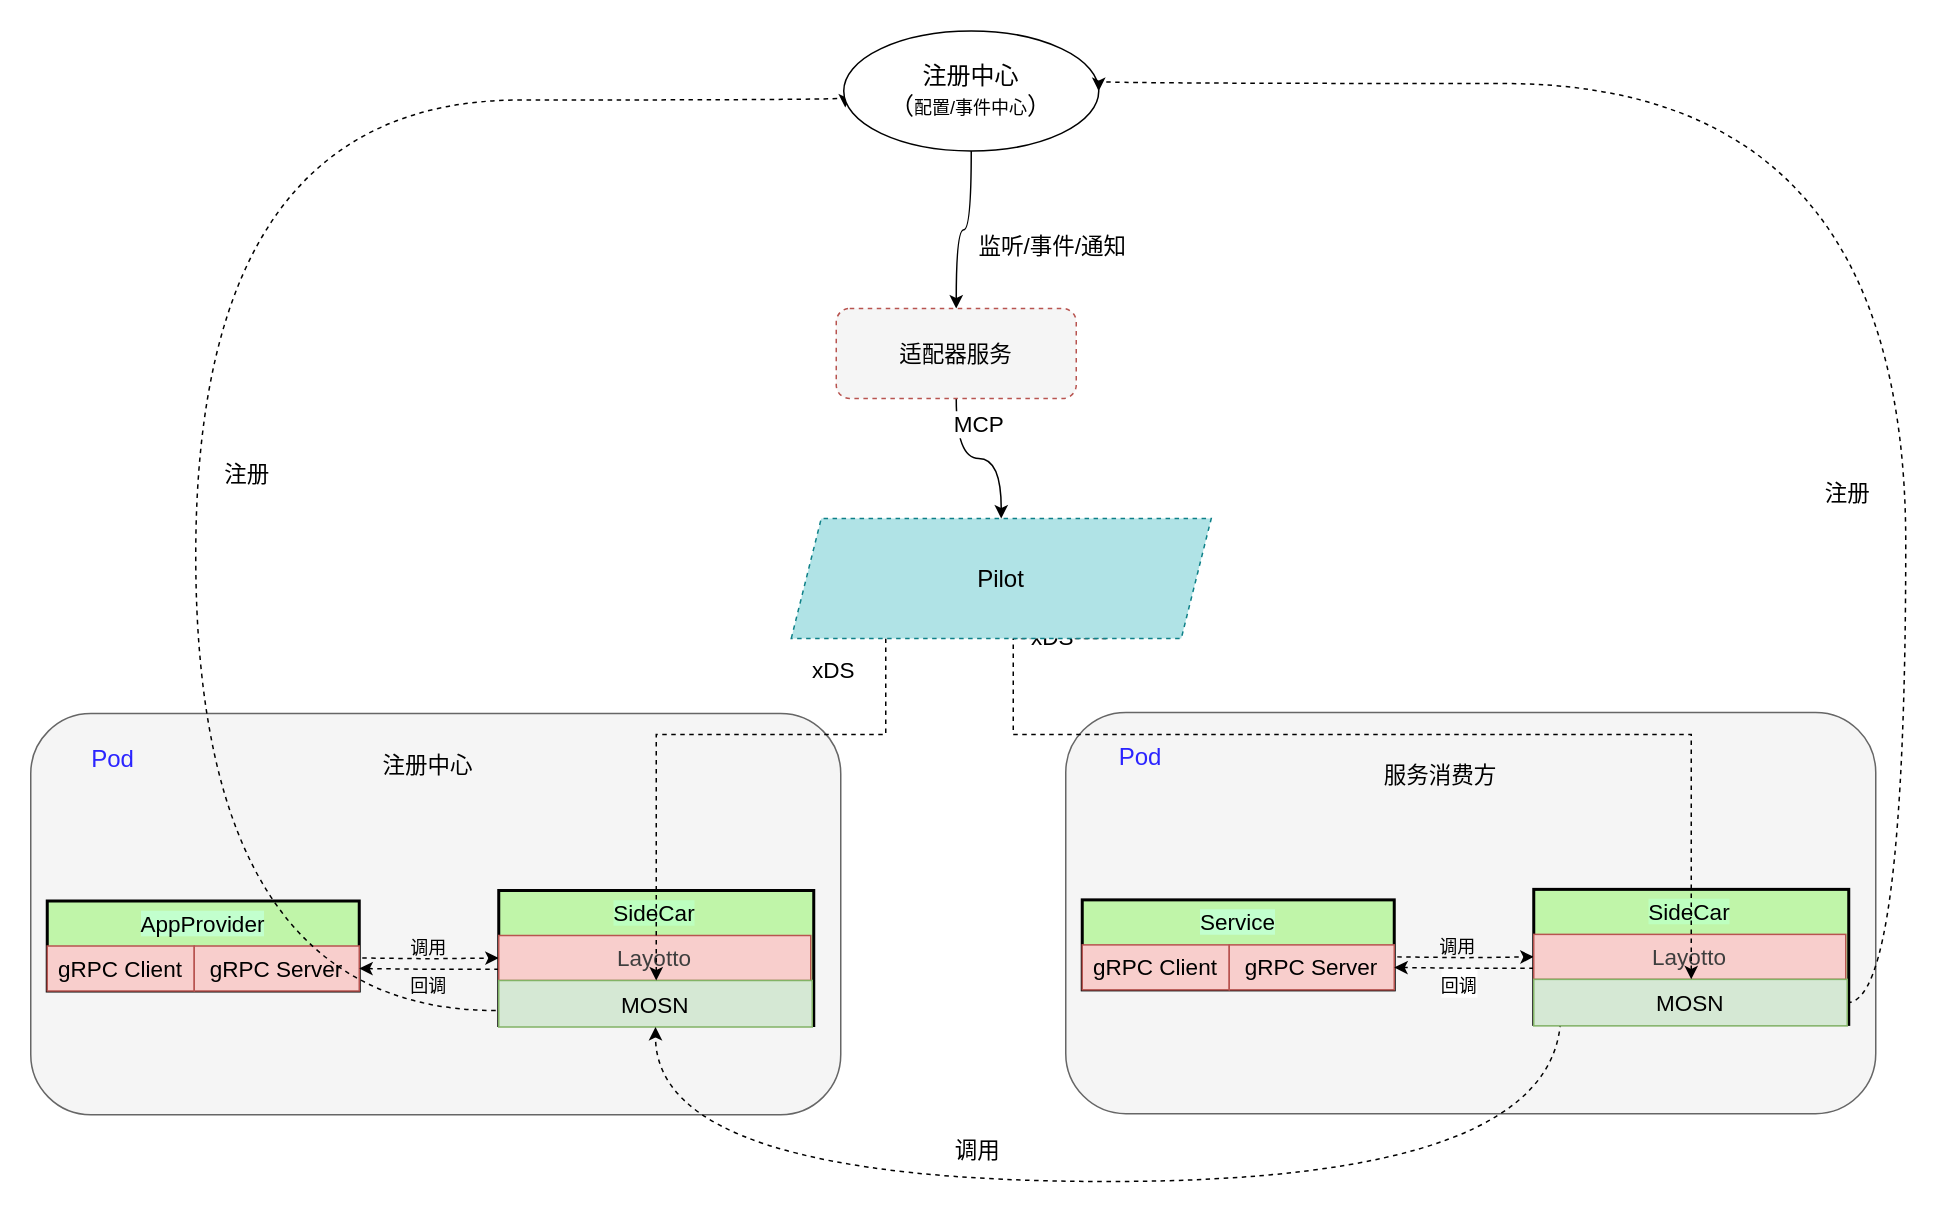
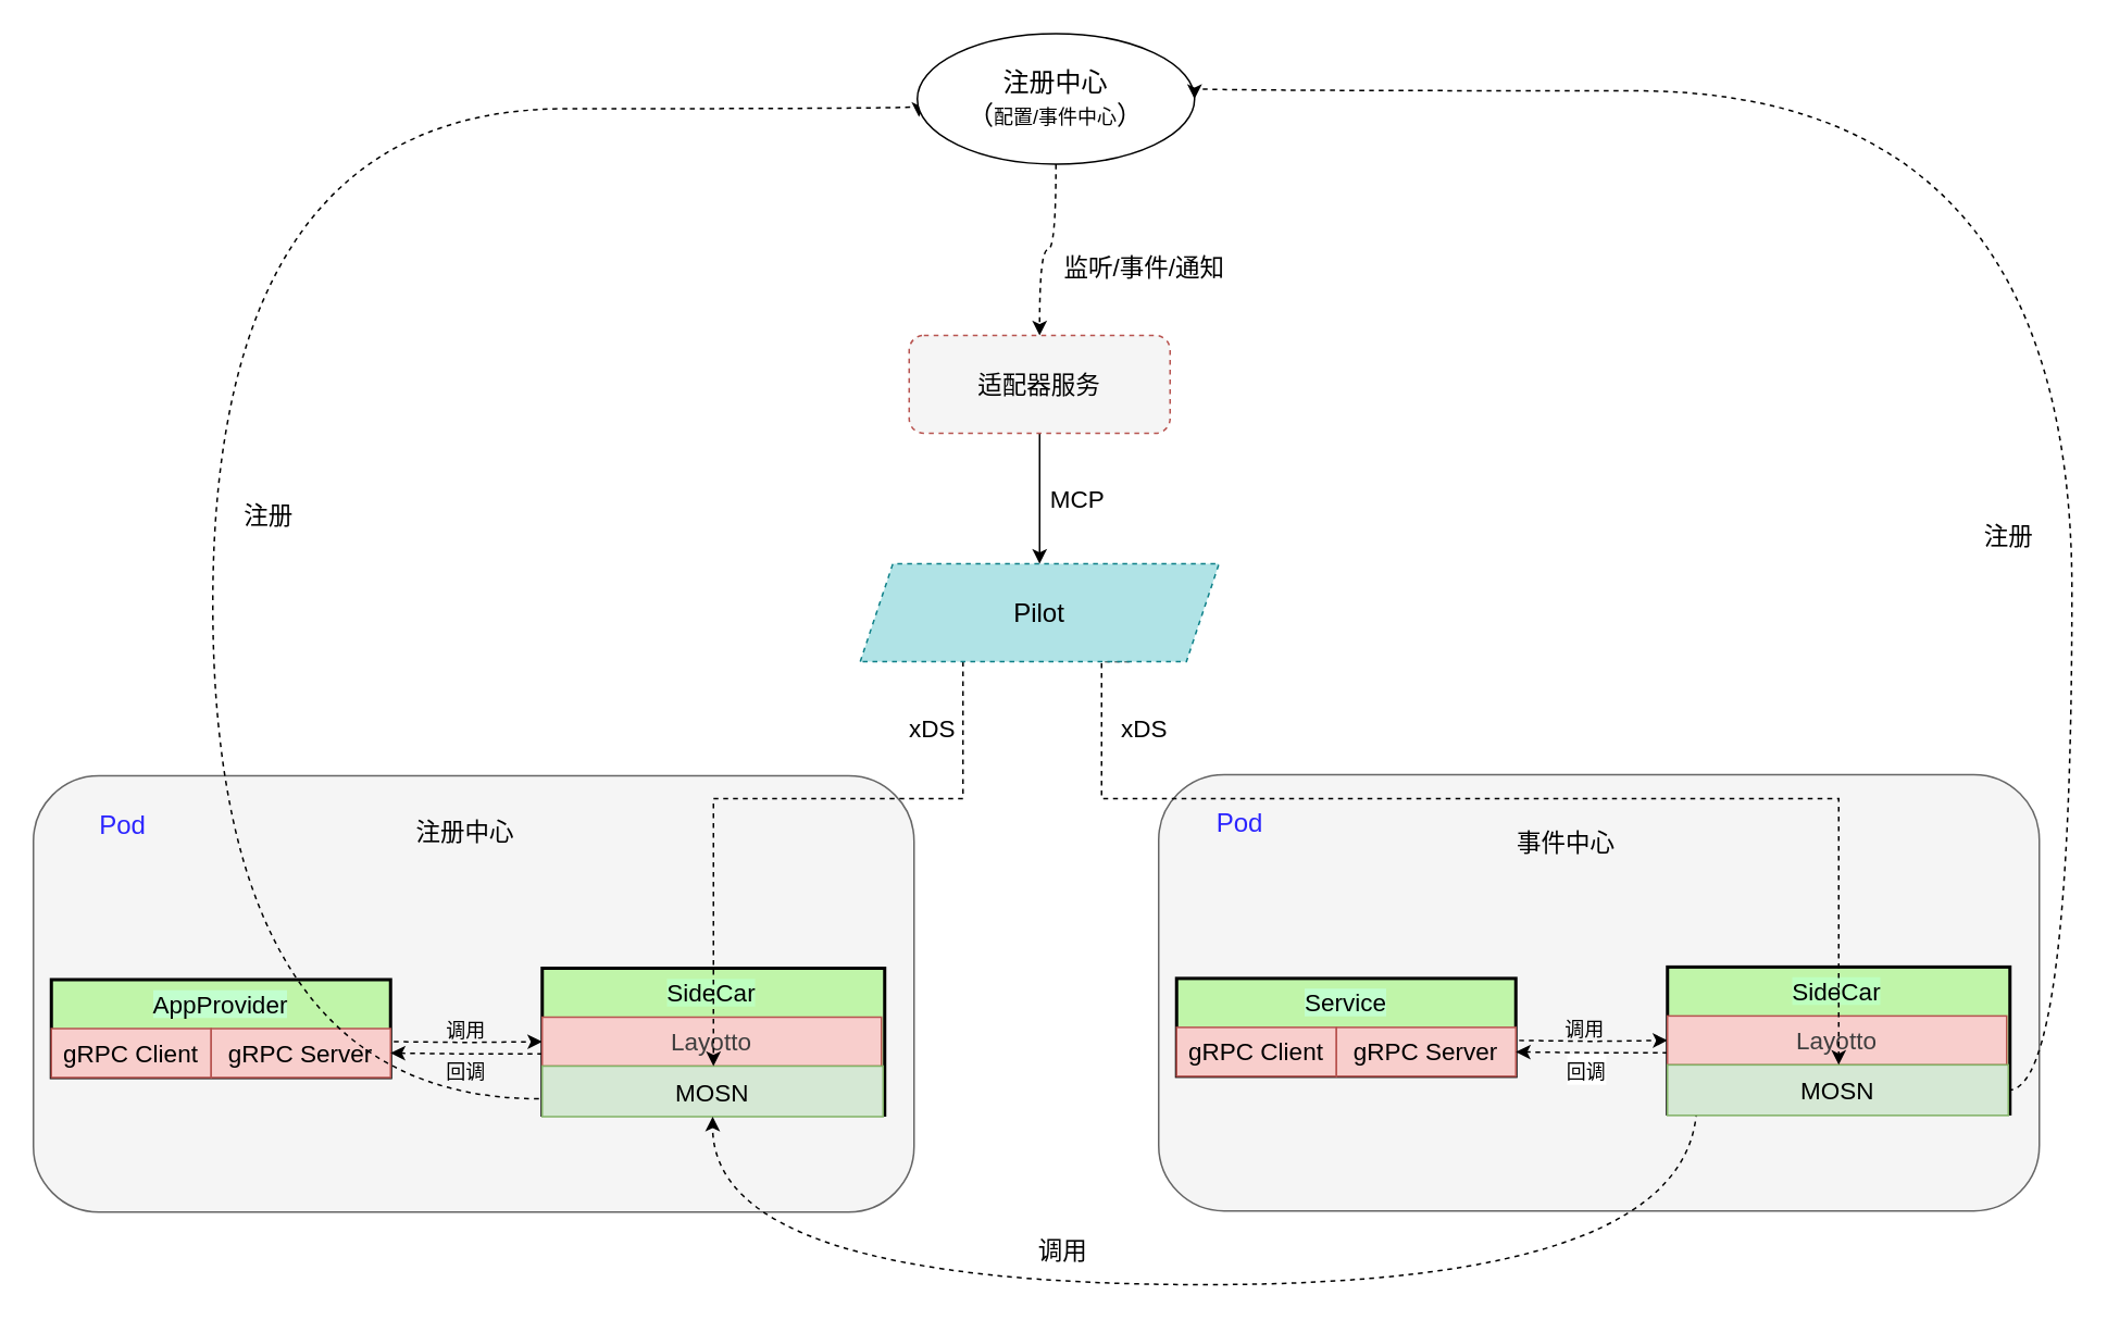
- <mxCell id="15" style="edgeStyle=orthogonalEdgeStyle;curved=1;rounded=0;orthogonalLoop=1;jettySize=auto;html=1;exitX=0.5;exitY=1;exitDx=0;exitDy=0;dashed=0;fontSize=15;" parent="1" source="17" target="43" edge="1"><mxGeometry relative="1" as="geometry" /></mxCell>
+ <mxCell id="15" style="edgeStyle=orthogonalEdgeStyle;curved=1;rounded=0;orthogonalLoop=1;jettySize=auto;html=1;exitX=0.5;exitY=1;exitDx=0;exitDy=0;dashed=1;fontSize=15;" parent="1" source="17" target="43" edge="1"><mxGeometry relative="1" as="geometry" /></mxCell>
- <mxCell id="41" value="Pilot" style="shape=parallelogram;perimeter=parallelogramPerimeter;whiteSpace=wrap;html=1;fixedSize=1;dashed=1;fontSize=16;fillColor=#b0e3e6;strokeColor=#0e8088;" parent="1" vertex="1"><mxGeometry x="527" y="345" width="280" height="80" as="geometry" /></mxCell>
+ <mxCell id="41" value="Pilot" style="shape=parallelogram;perimeter=parallelogramPerimeter;whiteSpace=wrap;html=1;fixedSize=1;dashed=1;fontSize=16;fillColor=#b0e3e6;strokeColor=#0e8088;" parent="1" vertex="1"><mxGeometry x="527" y="345" width="220" height="60" as="geometry" /></mxCell>
- <mxCell id="47" value="服务消费方" style="text;html=1;strokeColor=none;fillColor=none;align=center;verticalAlign=middle;whiteSpace=wrap;rounded=0;fontSize=15;" parent="1" vertex="1"><mxGeometry x="920" y="515" width="80" height="1" as="geometry" /></mxCell>
+ <mxCell id="47" value="事件中心" style="text;html=1;strokeColor=none;fillColor=none;align=center;verticalAlign=middle;whiteSpace=wrap;rounded=0;fontSize=15;" parent="1" vertex="1"><mxGeometry x="920" y="515" width="80" height="1" as="geometry" /></mxCell>
